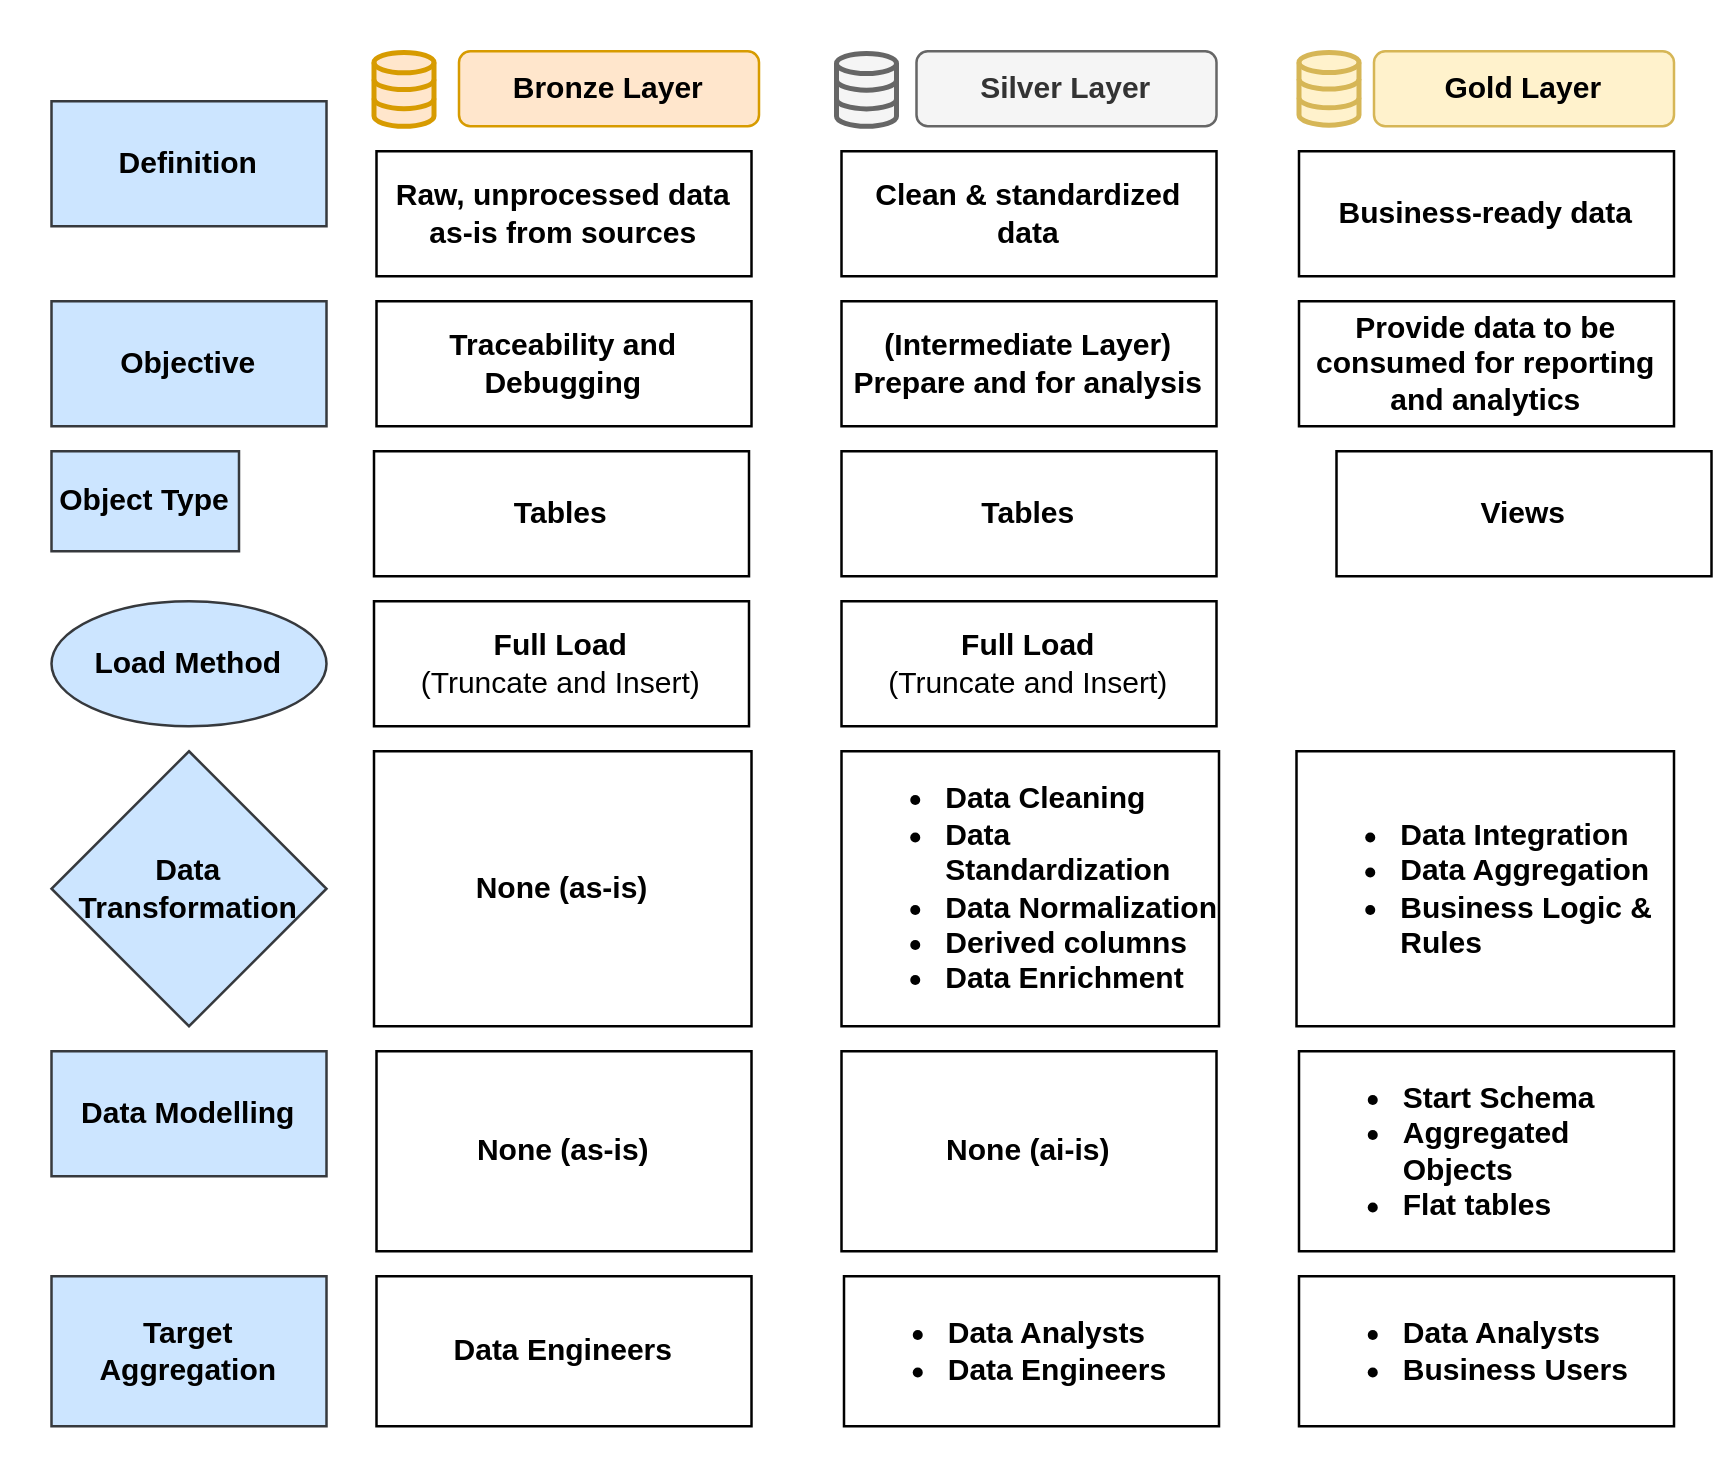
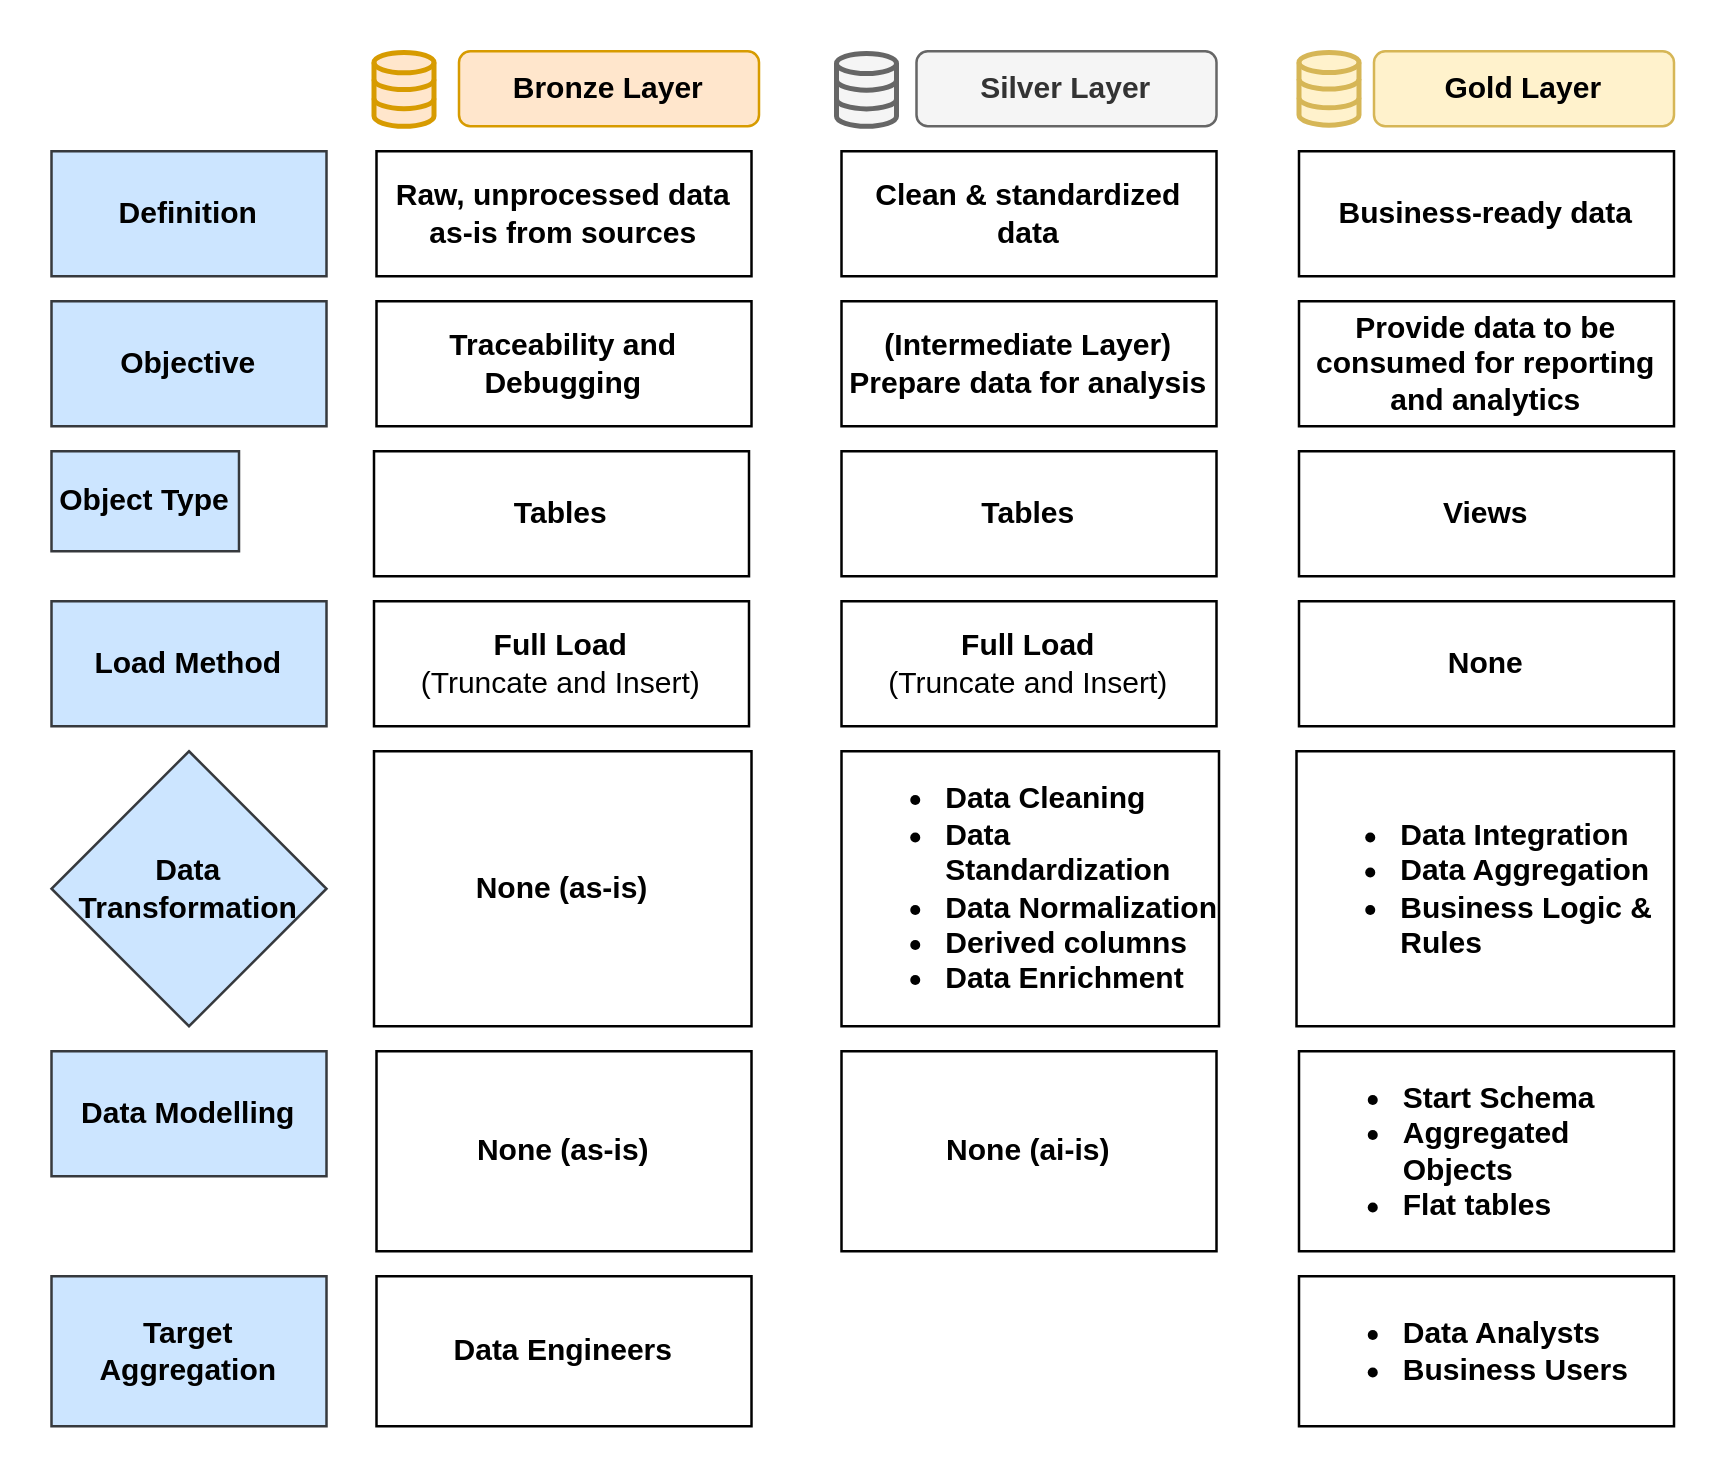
- <mxCell id="2" value="&lt;b&gt;Definition&lt;/b&gt;" style="rounded=0;whiteSpace=wrap;html=1;fillColor=#cce5ff;strokeColor=#36393d;shadow=0;" vertex="1" parent="1"><mxGeometry x="20" y="40" width="110" height="50" as="geometry" /></mxCell>
+ <mxCell id="2" value="&lt;b&gt;Definition&lt;/b&gt;" style="rounded=0;whiteSpace=wrap;html=1;fillColor=#cce5ff;strokeColor=#36393d;shadow=0;" vertex="1" parent="1"><mxGeometry x="20" y="60" width="110" height="50" as="geometry" /></mxCell>
- <mxCell id="19" value="&lt;b&gt;(Intermediate Layer)&lt;/b&gt;&lt;div&gt;&lt;b&gt;Prepare and for analysis&lt;/b&gt;&lt;/div&gt;" style="rounded=0;whiteSpace=wrap;html=1;" vertex="1" parent="1"><mxGeometry x="336" y="120" width="150" height="50" as="geometry" /></mxCell>
+ <mxCell id="19" value="&lt;b&gt;(Intermediate Layer)&lt;/b&gt;&lt;div&gt;&lt;b&gt;Prepare data for analysis&lt;/b&gt;&lt;/div&gt;" style="rounded=0;whiteSpace=wrap;html=1;" vertex="1" parent="1"><mxGeometry x="336" y="120" width="150" height="50" as="geometry" /></mxCell>
- <mxCell id="23" value="&lt;b&gt;Views&lt;/b&gt;" style="rounded=0;whiteSpace=wrap;html=1;" vertex="1" parent="1"><mxGeometry x="534" y="180" width="150" height="50" as="geometry" /></mxCell>
+ <mxCell id="23" value="&lt;b&gt;Views&lt;/b&gt;" style="rounded=0;whiteSpace=wrap;html=1;" vertex="1" parent="1"><mxGeometry x="519" y="180" width="150" height="50" as="geometry" /></mxCell>
- <mxCell id="5" value="&lt;b&gt;Load Method&lt;/b&gt;" style="ellipse;whiteSpace=wrap;html=1;fillColor=#cce5ff;strokeColor=#36393d;" vertex="1" parent="1"><mxGeometry x="20" y="240" width="110" height="50" as="geometry" /></mxCell>
+ <mxCell id="5" value="&lt;b&gt;Load Method&lt;/b&gt;" style="rounded=0;whiteSpace=wrap;html=1;fillColor=#cce5ff;strokeColor=#36393d;" vertex="1" parent="1"><mxGeometry x="20" y="240" width="110" height="50" as="geometry" /></mxCell>
+ <mxCell id="26" value="&lt;b&gt;None&lt;/b&gt;" style="rounded=0;whiteSpace=wrap;html=1;" vertex="1" parent="1"><mxGeometry x="519" y="240" width="150" height="50" as="geometry" /></mxCell>
- <mxCell id="34" value="&lt;ul&gt;&lt;li&gt;&lt;b&gt;Data Analysts&lt;/b&gt;&lt;/li&gt;&lt;li&gt;&lt;b&gt;Data Engineers&lt;/b&gt;&lt;/li&gt;&lt;/ul&gt;" style="rounded=0;whiteSpace=wrap;html=1;align=left;" vertex="1" parent="1"><mxGeometry x="337" y="510" width="150" height="60" as="geometry" /></mxCell>
